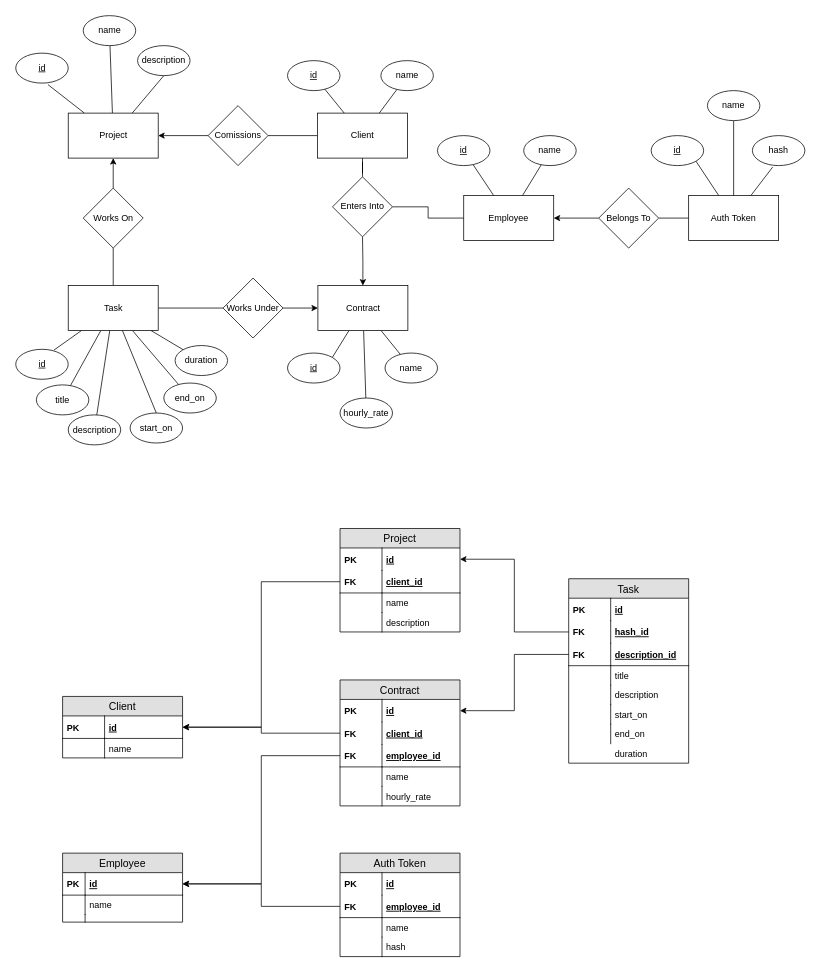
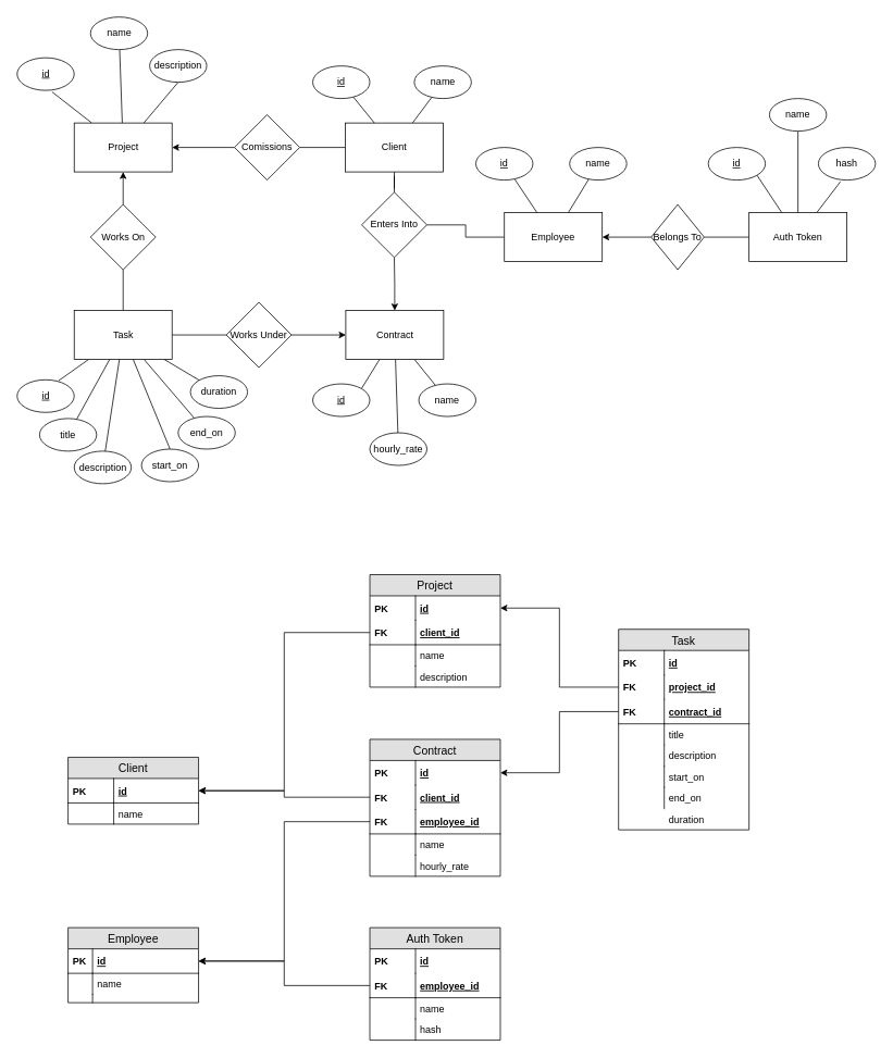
- <mxCell id="51" value="Comissions" style="rhombus;whiteSpace=wrap;html=1;" parent="1" vertex="1"><mxGeometry x="277" y="140" width="80" height="80" as="geometry" /></mxCell>
+ <mxCell id="51" value="Comissions" style="rhombus;whiteSpace=wrap;html=1;" parent="1" vertex="1"><mxGeometry x="287" y="140" width="80" height="80" as="geometry" /></mxCell>
- <mxCell id="16" value="Belongs To" style="rhombus;whiteSpace=wrap;html=1;" parent="1" vertex="1"><mxGeometry x="798" y="250" width="80" height="80" as="geometry" /></mxCell>
+ <mxCell id="16" value="Belongs To" style="rhombus;whiteSpace=wrap;html=1;" parent="1" vertex="1"><mxGeometry x="798" y="250" width="65" height="80" as="geometry" /></mxCell>
- <mxCell id="54" value="Works Under" style="rhombus;whiteSpace=wrap;html=1;" parent="1" vertex="1"><mxGeometry x="297" y="370" width="80" height="80" as="geometry" /></mxCell>
+ <mxCell id="54" value="Works Under" style="rhombus;whiteSpace=wrap;html=1;" parent="1" vertex="1"><mxGeometry x="277" y="370" width="80" height="80" as="geometry" /></mxCell>
- <mxCell id="92" value="hash_id" style="shape=partialRectangle;top=0;left=0;right=0;bottom=0;align=left;verticalAlign=middle;fillColor=none;spacingLeft=60;spacingRight=4;overflow=hidden;rotatable=0;points=[[0,0.5],[1,0.5]];portConstraint=eastwest;dropTarget=0;fontStyle=5;fontSize=12;" parent="89" vertex="1"><mxGeometry y="56" width="160" height="30" as="geometry" /></mxCell>
+ <mxCell id="92" value="project_id" style="shape=partialRectangle;top=0;left=0;right=0;bottom=0;align=left;verticalAlign=middle;fillColor=none;spacingLeft=60;spacingRight=4;overflow=hidden;rotatable=0;points=[[0,0.5],[1,0.5]];portConstraint=eastwest;dropTarget=0;fontStyle=5;fontSize=12;" parent="89" vertex="1"><mxGeometry y="56" width="160" height="30" as="geometry" /></mxCell>
- <mxCell id="94" value="description_id" style="shape=partialRectangle;top=0;left=0;right=0;bottom=1;align=left;verticalAlign=middle;fillColor=none;spacingLeft=60;spacingRight=4;overflow=hidden;rotatable=0;points=[[0,0.5],[1,0.5]];portConstraint=eastwest;dropTarget=0;fontStyle=5;fontSize=12;" parent="89" vertex="1"><mxGeometry y="86" width="160" height="30" as="geometry" /></mxCell>
+ <mxCell id="94" value="contract_id" style="shape=partialRectangle;top=0;left=0;right=0;bottom=1;align=left;verticalAlign=middle;fillColor=none;spacingLeft=60;spacingRight=4;overflow=hidden;rotatable=0;points=[[0,0.5],[1,0.5]];portConstraint=eastwest;dropTarget=0;fontStyle=5;fontSize=12;" parent="89" vertex="1"><mxGeometry y="86" width="160" height="30" as="geometry" /></mxCell>
